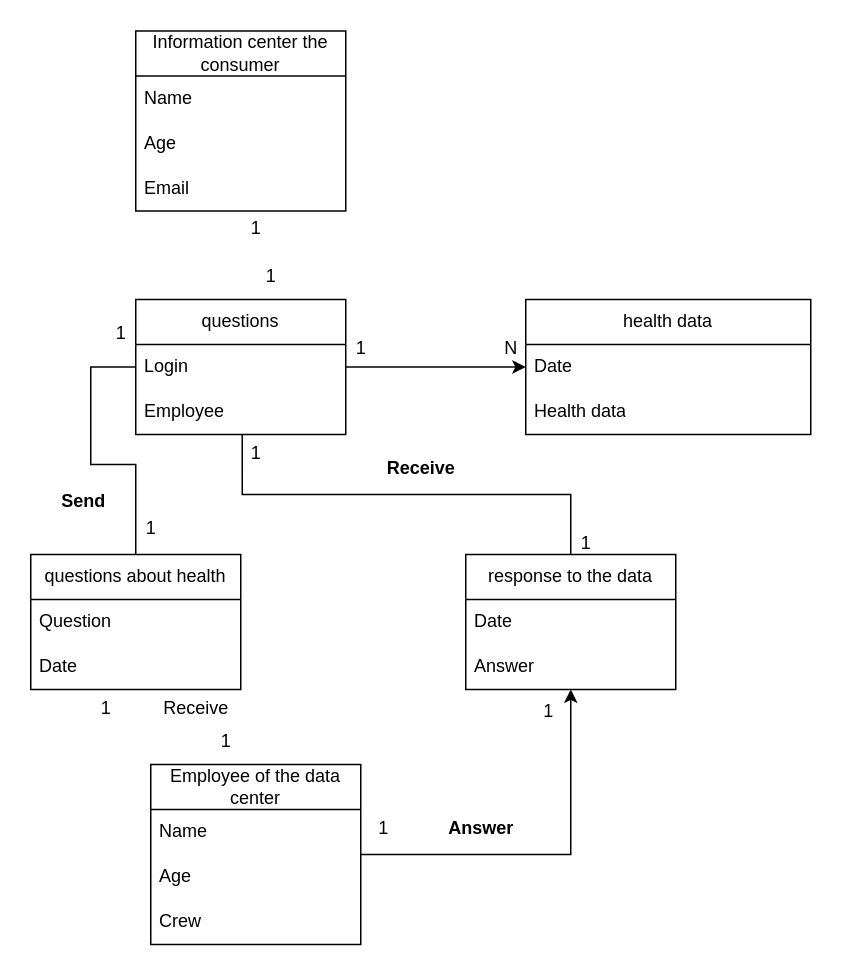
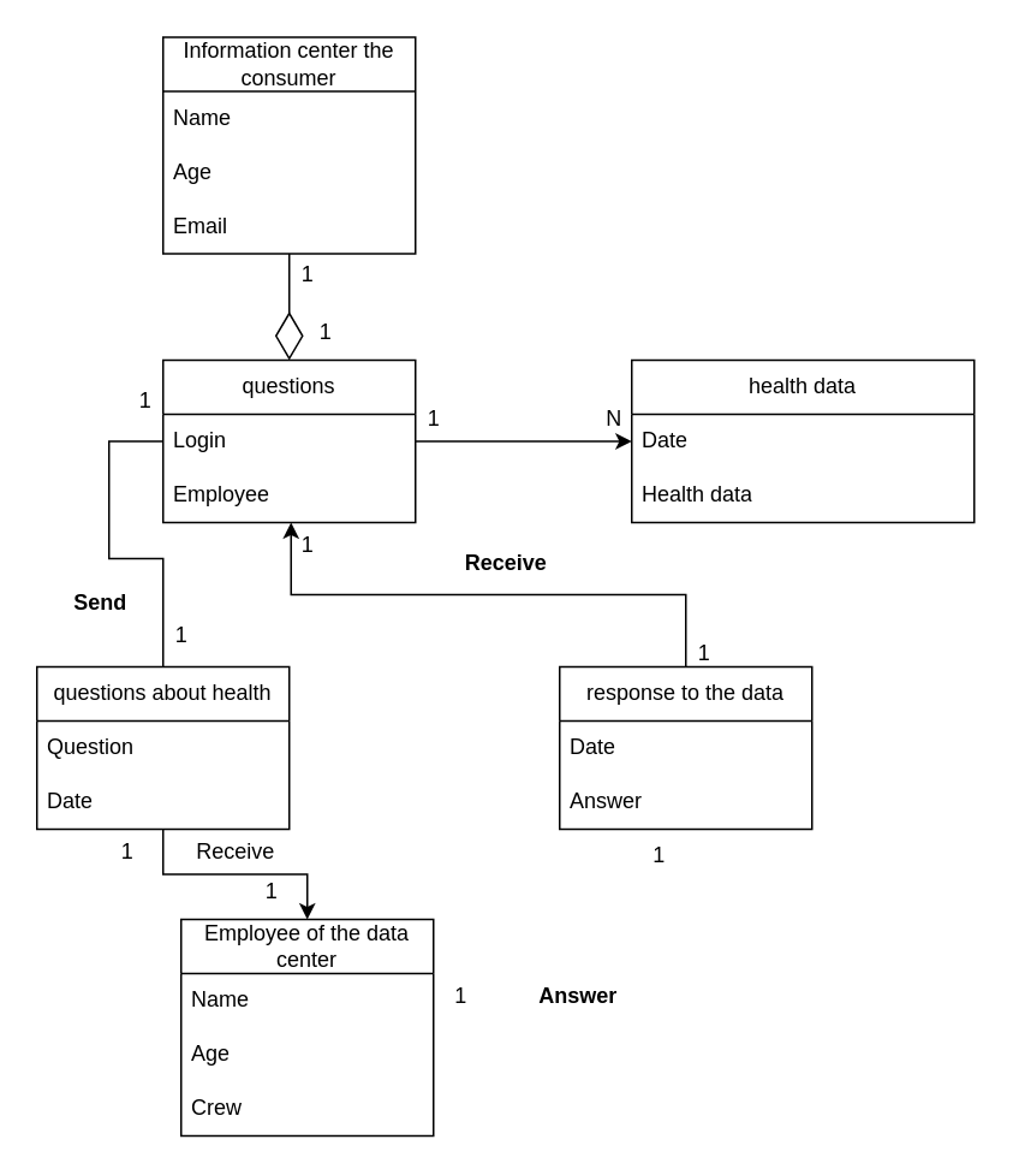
+ <mxCell id="24" value="" style="endArrow=diamondThin;endFill=0;endSize=24;html=1;rounded=0;entryX=0.5;entryY=0;entryDx=0;entryDy=0;exitX=0.5;exitY=1;exitDx=0;exitDy=0;" parent="1" source="8" target="5" edge="1"><mxGeometry width="160" relative="1" as="geometry"><mxPoint x="290" y="369" as="sourcePoint" /><mxPoint x="450" y="369" as="targetPoint" /></mxGeometry></mxCell>
- <mxCell id="30" style="edgeStyle=orthogonalEdgeStyle;rounded=0;orthogonalLoop=1;jettySize=auto;html=1;exitX=0.5;exitY=0;exitDx=0;exitDy=0;entryX=0.507;entryY=1;entryDx=0;entryDy=0;entryPerimeter=0;endArrow=none;" parent="1" source="21" target="7" edge="1"><mxGeometry relative="1" as="geometry" /></mxCell>
+ <mxCell id="30" style="edgeStyle=orthogonalEdgeStyle;rounded=0;orthogonalLoop=1;jettySize=auto;html=1;exitX=0.5;exitY=0;exitDx=0;exitDy=0;entryX=0.507;entryY=1;entryDx=0;entryDy=0;entryPerimeter=0;" parent="1" source="21" target="7" edge="1"><mxGeometry relative="1" as="geometry" /></mxCell>
+ <mxCell id="17" style="edgeStyle=orthogonalEdgeStyle;rounded=0;orthogonalLoop=1;jettySize=auto;html=1;entryX=0.5;entryY=0;entryDx=0;entryDy=0;" parent="1" source="18" target="13" edge="1"><mxGeometry relative="1" as="geometry" /></mxCell>
- <mxCell id="12" style="edgeStyle=orthogonalEdgeStyle;rounded=0;orthogonalLoop=1;jettySize=auto;html=1;exitX=1;exitY=0.5;exitDx=0;exitDy=0;entryX=0.5;entryY=1;entryDx=0;entryDy=0;" parent="1" source="13" target="21" edge="1"><mxGeometry relative="1" as="geometry" /></mxCell>
